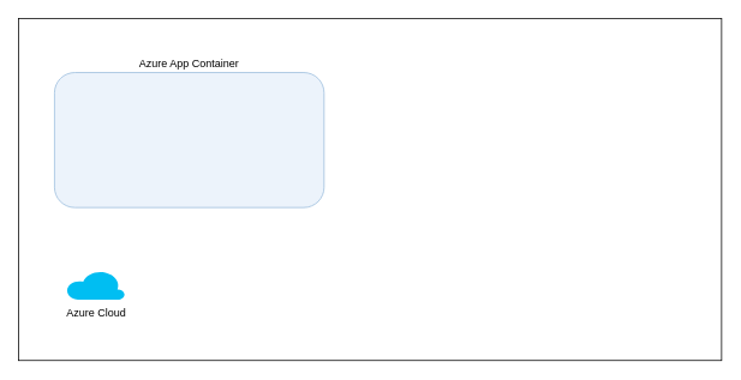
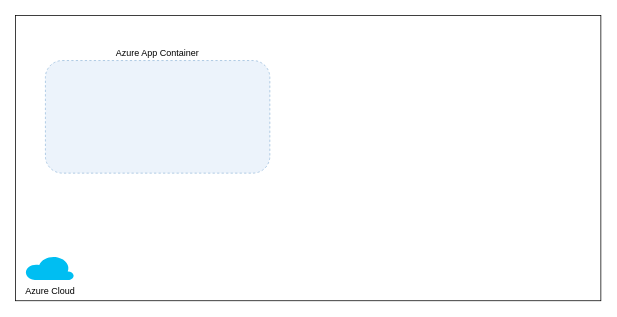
- <mxCell id="6" value="Azure App Container" style="rounded=1;whiteSpace=wrap;html=1;align=center;horizontal=1;verticalAlign=bottom;fillColor=#ECF3FB;strokeColor=#9ABCDD;labelPosition=center;verticalLabelPosition=top;" vertex="1" parent="5"><mxGeometry width="299.0" height="150" as="geometry" /></mxCell>
+ <mxCell id="6" value="Azure App Container" style="rounded=1;whiteSpace=wrap;html=1;align=center;horizontal=1;verticalAlign=bottom;fillColor=#ECF3FB;strokeColor=#9ABCDD;labelPosition=center;verticalLabelPosition=top;dashed=1;" vertex="1" parent="5"><mxGeometry width="299.0" height="150" as="geometry" /></mxCell>
- <mxCell id="4" value="Azure Cloud" style="verticalLabelPosition=bottom;html=1;verticalAlign=top;align=center;strokeColor=none;fillColor=#00BEF2;shape=mxgraph.azure.cloud;" vertex="1" parent="2"><mxGeometry x="53" y="280" width="65" height="32.5" as="geometry" /></mxCell>
+ <mxCell id="4" value="Azure Cloud" style="verticalLabelPosition=bottom;html=1;verticalAlign=top;align=center;strokeColor=none;fillColor=#00BEF2;shape=mxgraph.azure.cloud;" vertex="1" parent="2"><mxGeometry x="13.0" y="320" width="65" height="32.5" as="geometry" /></mxCell>
